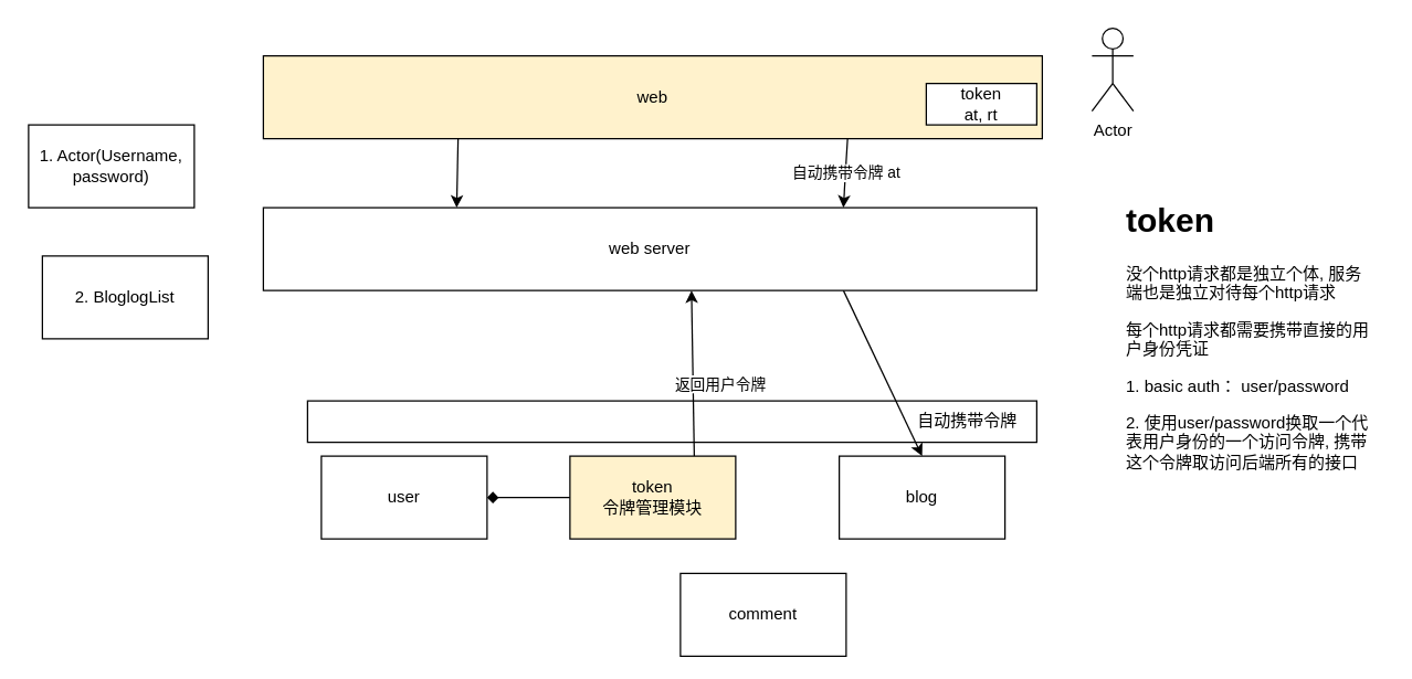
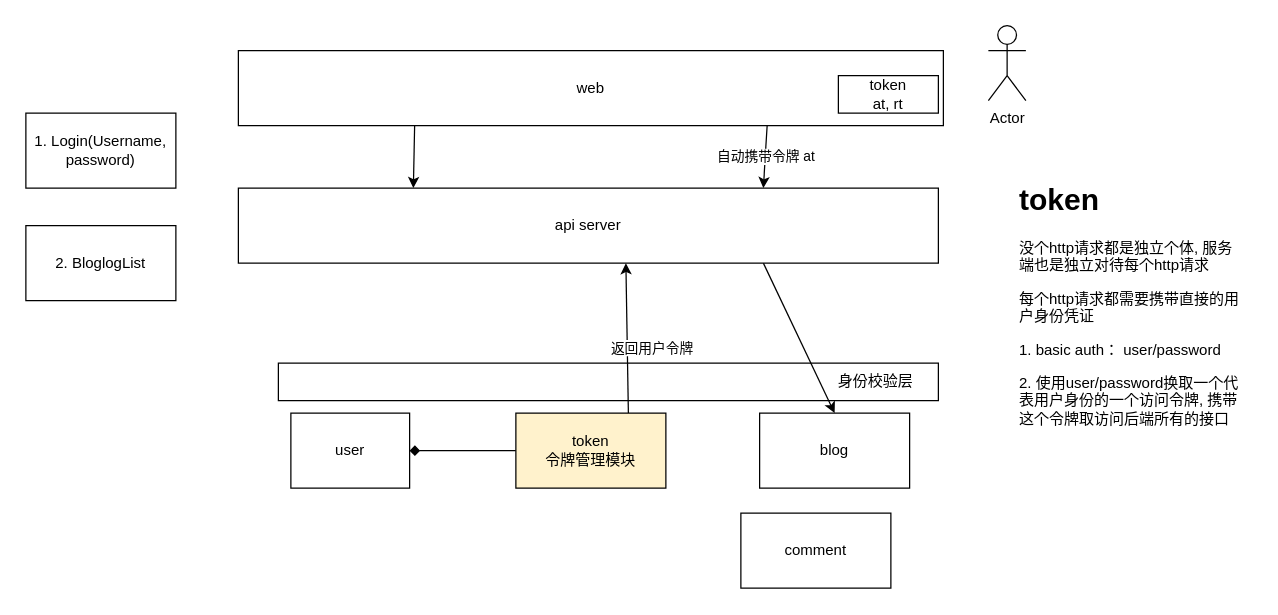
- <mxCell id="12" value="web" style="rounded=0;whiteSpace=wrap;html=1;fillColor=#fff2cc;" parent="1" vertex="1"><mxGeometry x="190" y="40" width="564" height="60" as="geometry" /></mxCell>
+ <mxCell id="12" value="web" style="rounded=0;whiteSpace=wrap;html=1;" parent="1" vertex="1"><mxGeometry x="190" y="40" width="564" height="60" as="geometry" /></mxCell>
- <mxCell id="15" value="1. Actor(Username, password)" style="rounded=0;whiteSpace=wrap;html=1;" parent="1" vertex="1"><mxGeometry x="20" y="90" width="120" height="60" as="geometry" /></mxCell>
+ <mxCell id="15" value="1. Login(Username, password)" style="rounded=0;whiteSpace=wrap;html=1;" parent="1" vertex="1"><mxGeometry x="20" y="90" width="120" height="60" as="geometry" /></mxCell>
- <mxCell id="4" value="web server" style="rounded=0;whiteSpace=wrap;html=1;" parent="1" vertex="1"><mxGeometry x="190" y="150" width="560" height="60" as="geometry" /></mxCell>
+ <mxCell id="4" value="api server" style="rounded=0;whiteSpace=wrap;html=1;" parent="1" vertex="1"><mxGeometry x="190" y="150" width="560" height="60" as="geometry" /></mxCell>
- <mxCell id="17" value="2. BloglogList" style="rounded=0;whiteSpace=wrap;html=1;" parent="1" vertex="1"><mxGeometry x="30" y="185" width="120" height="60" as="geometry" /></mxCell>
+ <mxCell id="17" value="2. BloglogList" style="rounded=0;whiteSpace=wrap;html=1;" parent="1" vertex="1"><mxGeometry x="20" y="180" width="120" height="60" as="geometry" /></mxCell>
- <mxCell id="18" value="自动携带令牌" style="text;html=1;strokeColor=none;fillColor=none;align=center;verticalAlign=middle;whiteSpace=wrap;rounded=0;" parent="1" vertex="1"><mxGeometry x="660" y="290" width="80" height="30" as="geometry" /></mxCell>
+ <mxCell id="18" value="身份校验层" style="text;html=1;strokeColor=none;fillColor=none;align=center;verticalAlign=middle;whiteSpace=wrap;rounded=0;" parent="1" vertex="1"><mxGeometry x="660" y="290" width="80" height="30" as="geometry" /></mxCell>
- <mxCell id="5" value="user" style="rounded=0;whiteSpace=wrap;html=1;" parent="1" vertex="1"><mxGeometry x="232" y="330" width="120" height="60" as="geometry" /></mxCell>
+ <mxCell id="5" value="user" style="rounded=0;whiteSpace=wrap;html=1;" parent="1" vertex="1"><mxGeometry x="232" y="330" width="95" height="60" as="geometry" /></mxCell>
- <mxCell id="19" value="comment" style="rounded=0;whiteSpace=wrap;html=1;" vertex="1" parent="1"><mxGeometry x="492" y="415" width="120" height="60" as="geometry" /></mxCell>
+ <mxCell id="19" value="comment" style="rounded=0;whiteSpace=wrap;html=1;" vertex="1" parent="1"><mxGeometry x="592" y="410" width="120" height="60" as="geometry" /></mxCell>
